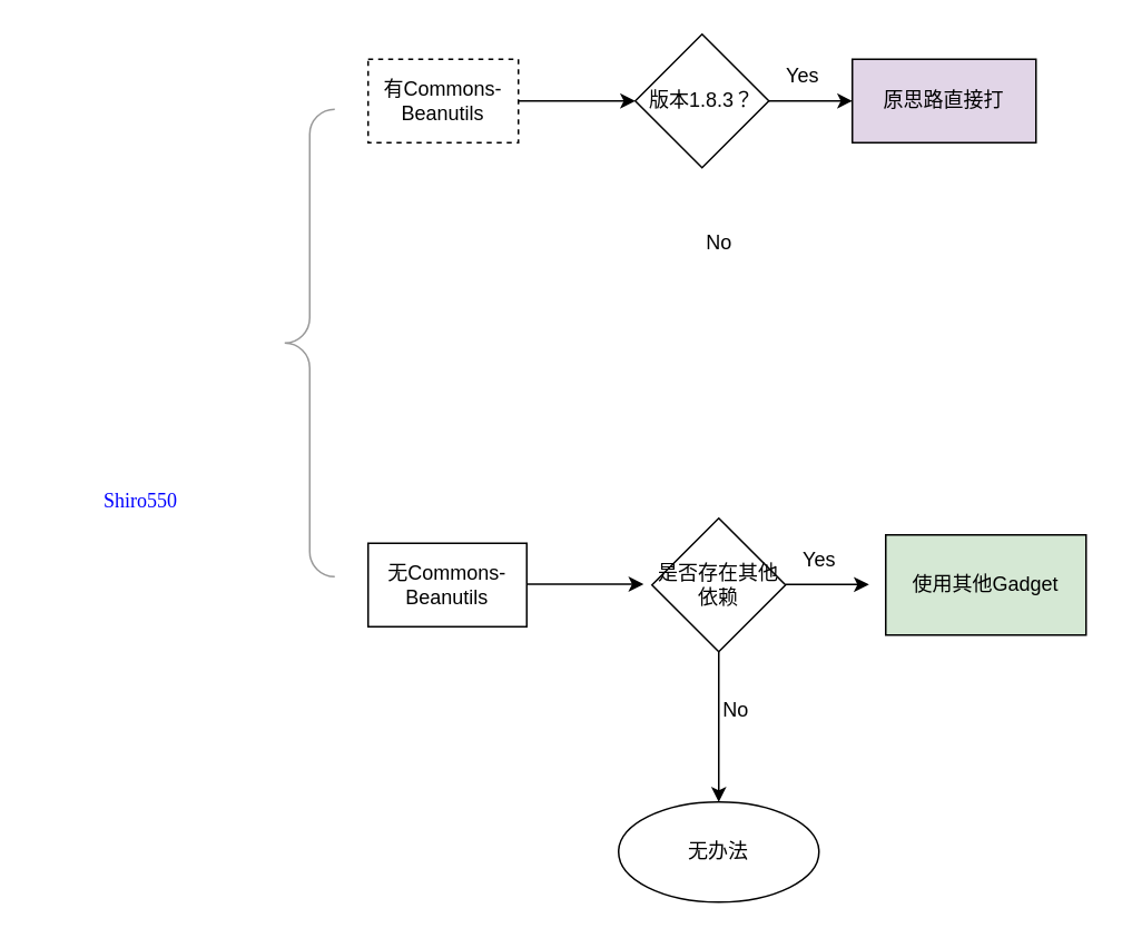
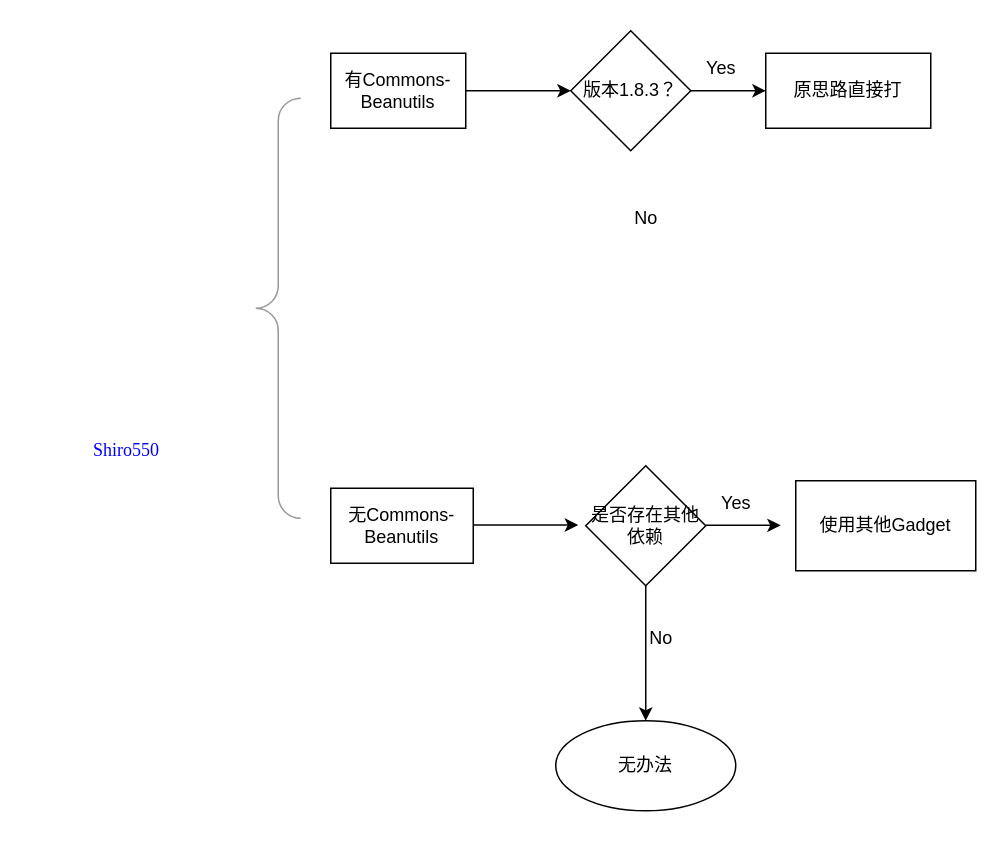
- <mxCell id="5" value="有Commons-Beanutils" style="rounded=0;whiteSpace=wrap;html=1;dashed=1;" vertex="1" parent="1"><mxGeometry x="220" y="35" width="90" height="50" as="geometry" /></mxCell>
+ <mxCell id="5" value="有Commons-Beanutils" style="rounded=0;whiteSpace=wrap;html=1;" vertex="1" parent="1"><mxGeometry x="220" y="35" width="90" height="50" as="geometry" /></mxCell>
- <mxCell id="17" value="原思路直接打" style="rounded=0;whiteSpace=wrap;html=1;fillColor=#e1d5e7;" vertex="1" parent="1"><mxGeometry x="510" y="35" width="110" height="50" as="geometry" /></mxCell>
+ <mxCell id="17" value="原思路直接打" style="rounded=0;whiteSpace=wrap;html=1;" vertex="1" parent="1"><mxGeometry x="510" y="35" width="110" height="50" as="geometry" /></mxCell>
- <mxCell id="20" value="使用其他Gadget" style="rounded=0;whiteSpace=wrap;html=1;fillColor=#d5e8d4;" vertex="1" parent="1"><mxGeometry x="530" y="320" width="120" height="60" as="geometry" /></mxCell>
+ <mxCell id="20" value="使用其他Gadget" style="rounded=0;whiteSpace=wrap;html=1;" vertex="1" parent="1"><mxGeometry x="530" y="320" width="120" height="60" as="geometry" /></mxCell>
